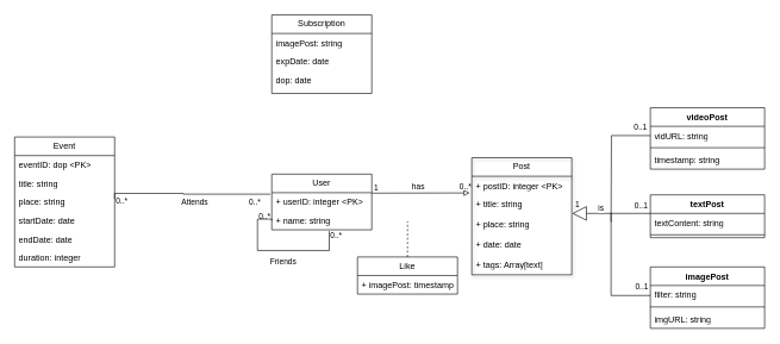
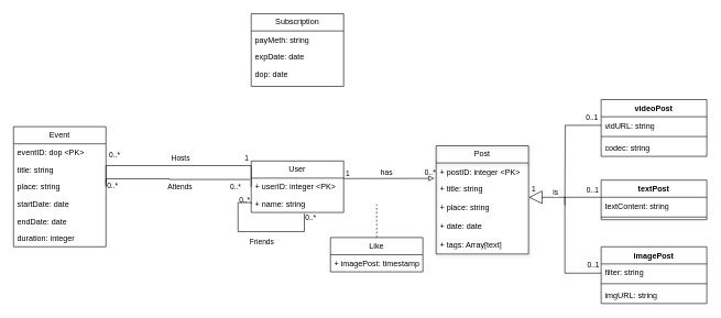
- <mxCell id="57" value="imagePost: string" style="text;strokeColor=none;fillColor=none;align=left;verticalAlign=top;spacingLeft=4;spacingRight=4;overflow=hidden;rotatable=0;points=[[0,0.5],[1,0.5]];portConstraint=eastwest;whiteSpace=wrap;html=1;labelBorderColor=none;labelBackgroundColor=none;" parent="56" vertex="1"><mxGeometry y="26" width="140" height="26" as="geometry" /></mxCell>
+ <mxCell id="57" value="payMeth: string" style="text;strokeColor=none;fillColor=none;align=left;verticalAlign=top;spacingLeft=4;spacingRight=4;overflow=hidden;rotatable=0;points=[[0,0.5],[1,0.5]];portConstraint=eastwest;whiteSpace=wrap;html=1;labelBorderColor=none;labelBackgroundColor=none;" parent="56" vertex="1"><mxGeometry y="26" width="140" height="26" as="geometry" /></mxCell>
- <mxCell id="45" value="timestamp: string" style="text;strokeColor=none;fillColor=none;align=left;verticalAlign=top;spacingLeft=4;spacingRight=4;overflow=hidden;rotatable=0;points=[[0,0.5],[1,0.5]];portConstraint=eastwest;whiteSpace=wrap;html=1;labelBorderColor=none;labelBackgroundColor=none;" parent="40" vertex="1"><mxGeometry y="60" width="160" height="26" as="geometry" /></mxCell>
+ <mxCell id="45" value="codec: string" style="text;strokeColor=none;fillColor=none;align=left;verticalAlign=top;spacingLeft=4;spacingRight=4;overflow=hidden;rotatable=0;points=[[0,0.5],[1,0.5]];portConstraint=eastwest;whiteSpace=wrap;html=1;labelBorderColor=none;labelBackgroundColor=none;" parent="40" vertex="1"><mxGeometry y="60" width="160" height="26" as="geometry" /></mxCell>
+ <mxCell id="28" style="edgeStyle=orthogonalEdgeStyle;rounded=0;orthogonalLoop=1;jettySize=auto;html=1;exitX=0;exitY=0.5;exitDx=0;exitDy=0;entryX=1;entryY=0.5;entryDx=0;entryDy=0;endArrow=none;endFill=0;labelBorderColor=none;labelBackgroundColor=none;" parent="1" source="13" target="24" edge="1"><mxGeometry relative="1" as="geometry"><Array as="points"><mxPoint x="380" y="250" /><mxPoint x="160" y="250" /></Array></mxGeometry></mxCell>
+ <mxCell id="29" value="1" style="edgeLabel;html=1;align=center;verticalAlign=middle;resizable=0;points=[];labelBorderColor=none;labelBackgroundColor=none;" parent="28" vertex="1" connectable="0"><mxGeometry x="-0.829" relative="1" as="geometry"><mxPoint x="-8" y="-20" as="offset" /></mxGeometry></mxCell>
+ <mxCell id="30" value="Hosts" style="edgeLabel;html=1;align=center;verticalAlign=middle;resizable=0;points=[];labelBorderColor=none;labelBackgroundColor=none;" parent="28" vertex="1" connectable="0"><mxGeometry x="-0.014" relative="1" as="geometry"><mxPoint y="-12" as="offset" /></mxGeometry></mxCell>
+ <mxCell id="31" value="0..*" style="edgeLabel;html=1;align=center;verticalAlign=middle;resizable=0;points=[];labelBorderColor=none;labelBackgroundColor=none;" parent="28" vertex="1" connectable="0"><mxGeometry x="0.771" y="-1" relative="1" as="geometry"><mxPoint x="11" y="-16" as="offset" /></mxGeometry></mxCell>
